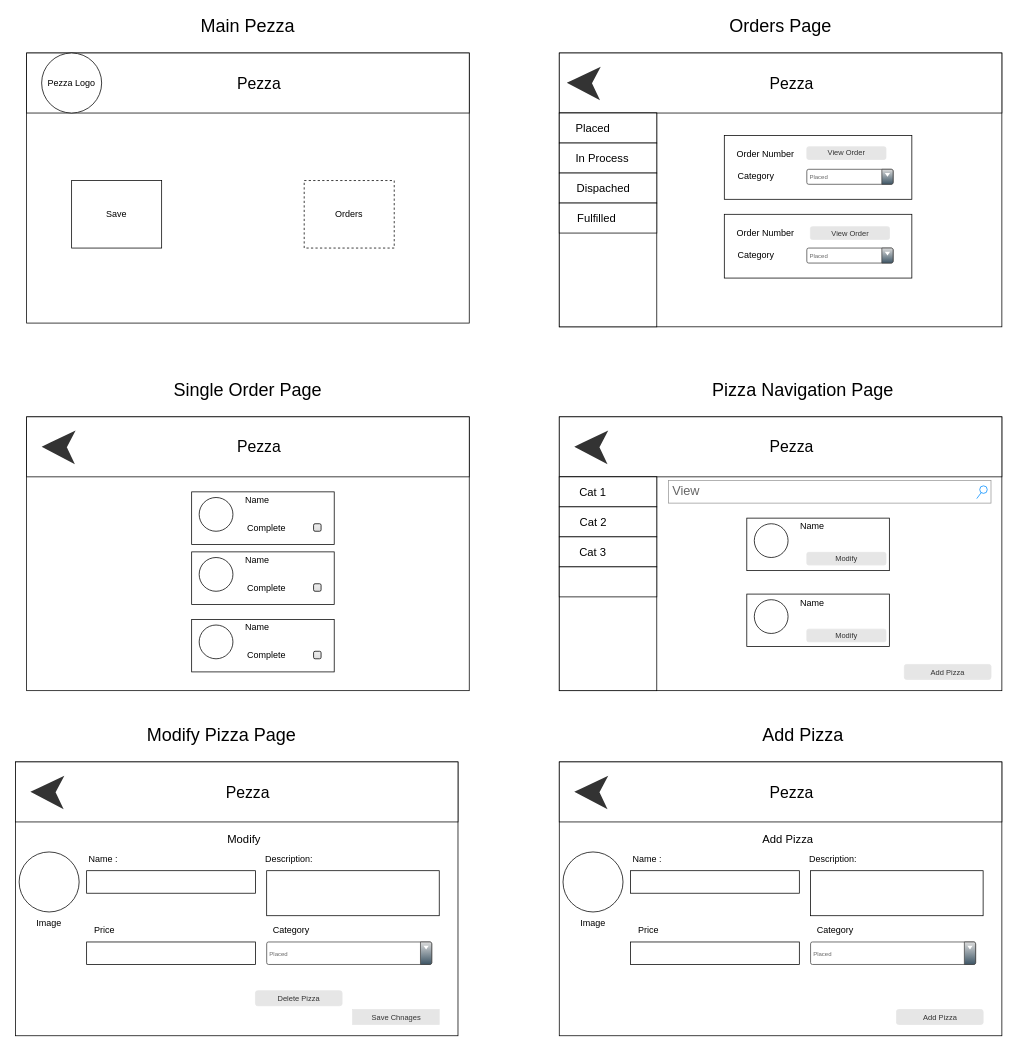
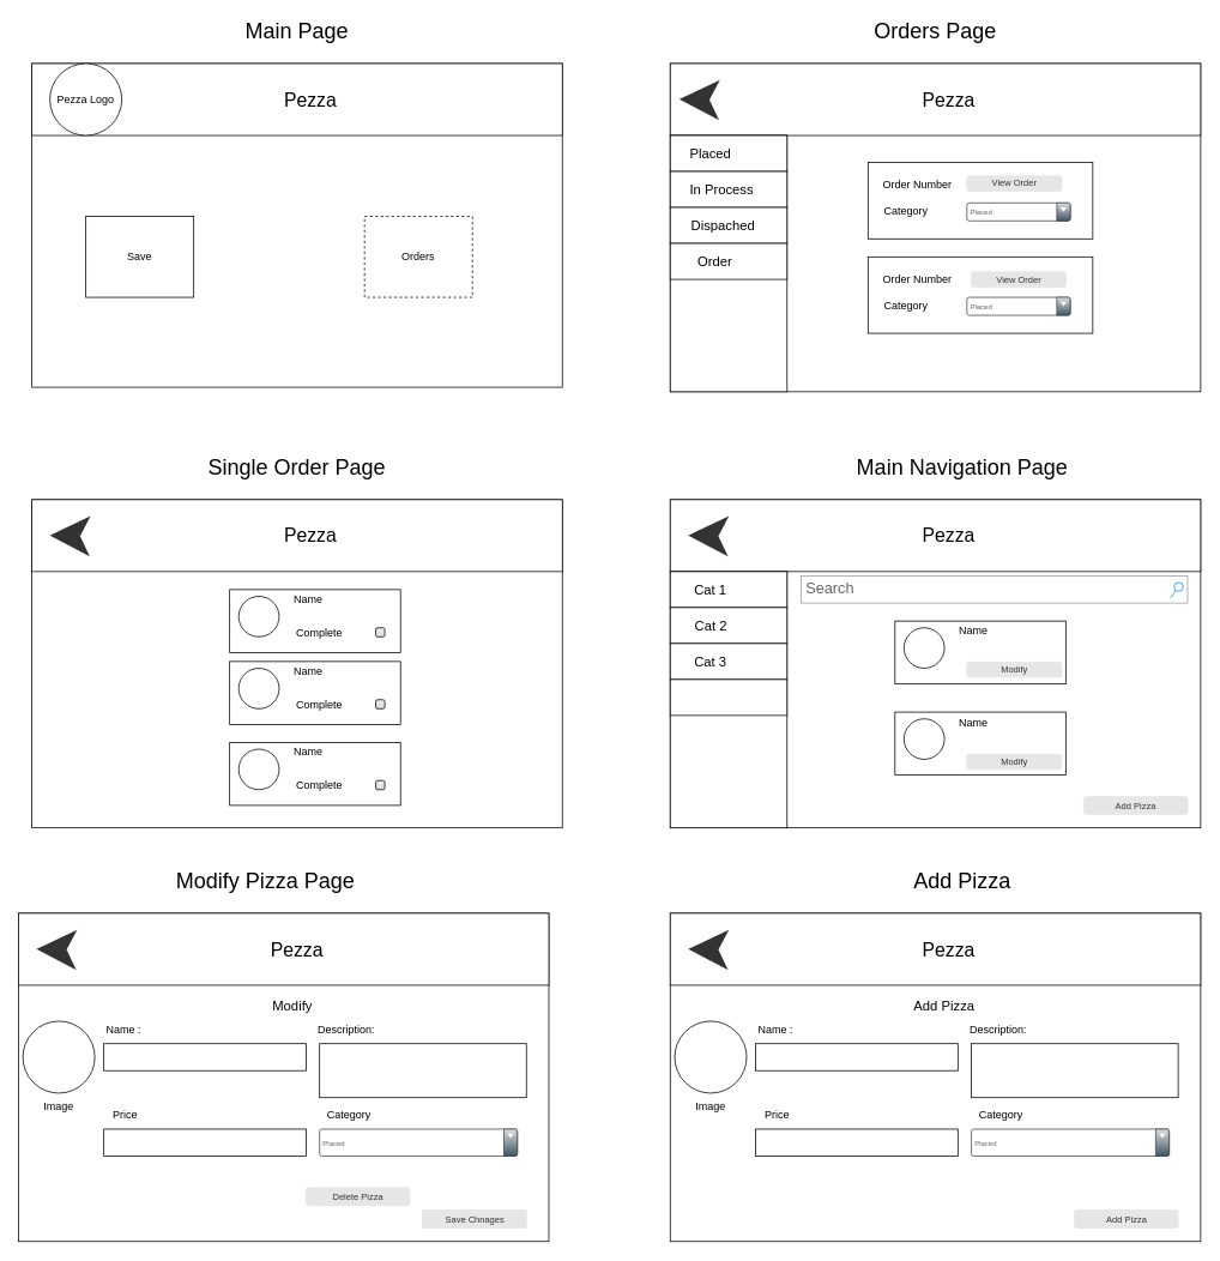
- <mxCell id="8" value="&lt;font style=&quot;font-size: 24px;&quot;&gt;Main Pezza&lt;/font&gt;" style="text;html=1;align=center;verticalAlign=middle;whiteSpace=wrap;rounded=0;" parent="1" vertex="1"><mxGeometry x="225" y="20" width="210" height="30" as="geometry" /></mxCell>
+ <mxCell id="8" value="&lt;font style=&quot;font-size: 24px;&quot;&gt;Main Page&lt;/font&gt;" style="text;html=1;align=center;verticalAlign=middle;whiteSpace=wrap;rounded=0;" parent="1" vertex="1"><mxGeometry x="225" y="20" width="210" height="30" as="geometry" /></mxCell>
- <mxCell id="21" value="&lt;font style=&quot;font-size: 15px;&quot;&gt;Fulfilled&lt;/font&gt;" style="text;html=1;align=center;verticalAlign=middle;whiteSpace=wrap;rounded=0;" parent="1" vertex="1"><mxGeometry x="765" y="275" width="60" height="30" as="geometry" /></mxCell>
+ <mxCell id="21" value="&lt;font style=&quot;font-size: 15px;&quot;&gt;Order&lt;/font&gt;" style="text;html=1;align=center;verticalAlign=middle;whiteSpace=wrap;rounded=0;" parent="1" vertex="1"><mxGeometry x="765" y="275" width="60" height="30" as="geometry" /></mxCell>
- <mxCell id="56" value="&lt;span style=&quot;font-size: 24px;&quot;&gt;Pizza Navigation Page&lt;/span&gt;" style="text;html=1;align=center;verticalAlign=middle;whiteSpace=wrap;rounded=0;" parent="1" vertex="1"><mxGeometry x="935" y="505" width="270" height="30" as="geometry" /></mxCell>
+ <mxCell id="56" value="&lt;span style=&quot;font-size: 24px;&quot;&gt;Main Navigation Page&lt;/span&gt;" style="text;html=1;align=center;verticalAlign=middle;whiteSpace=wrap;rounded=0;" parent="1" vertex="1"><mxGeometry x="935" y="505" width="270" height="30" as="geometry" /></mxCell>
- <mxCell id="58" value="View" style="strokeWidth=1;shadow=0;dashed=0;align=center;html=1;shape=mxgraph.mockup.forms.searchBox;strokeColor=#999999;mainText=;strokeColor2=#008cff;fontColor=#666666;fontSize=17;align=left;spacingLeft=3;whiteSpace=wrap;" parent="1" vertex="1"><mxGeometry x="890.5" y="640" width="430" height="30" as="geometry" /></mxCell>
+ <mxCell id="58" value="Search" style="strokeWidth=1;shadow=0;dashed=0;align=center;html=1;shape=mxgraph.mockup.forms.searchBox;strokeColor=#999999;mainText=;strokeColor2=#008cff;fontColor=#666666;fontSize=17;align=left;spacingLeft=3;whiteSpace=wrap;" parent="1" vertex="1"><mxGeometry x="890.5" y="640" width="430" height="30" as="geometry" /></mxCell>
